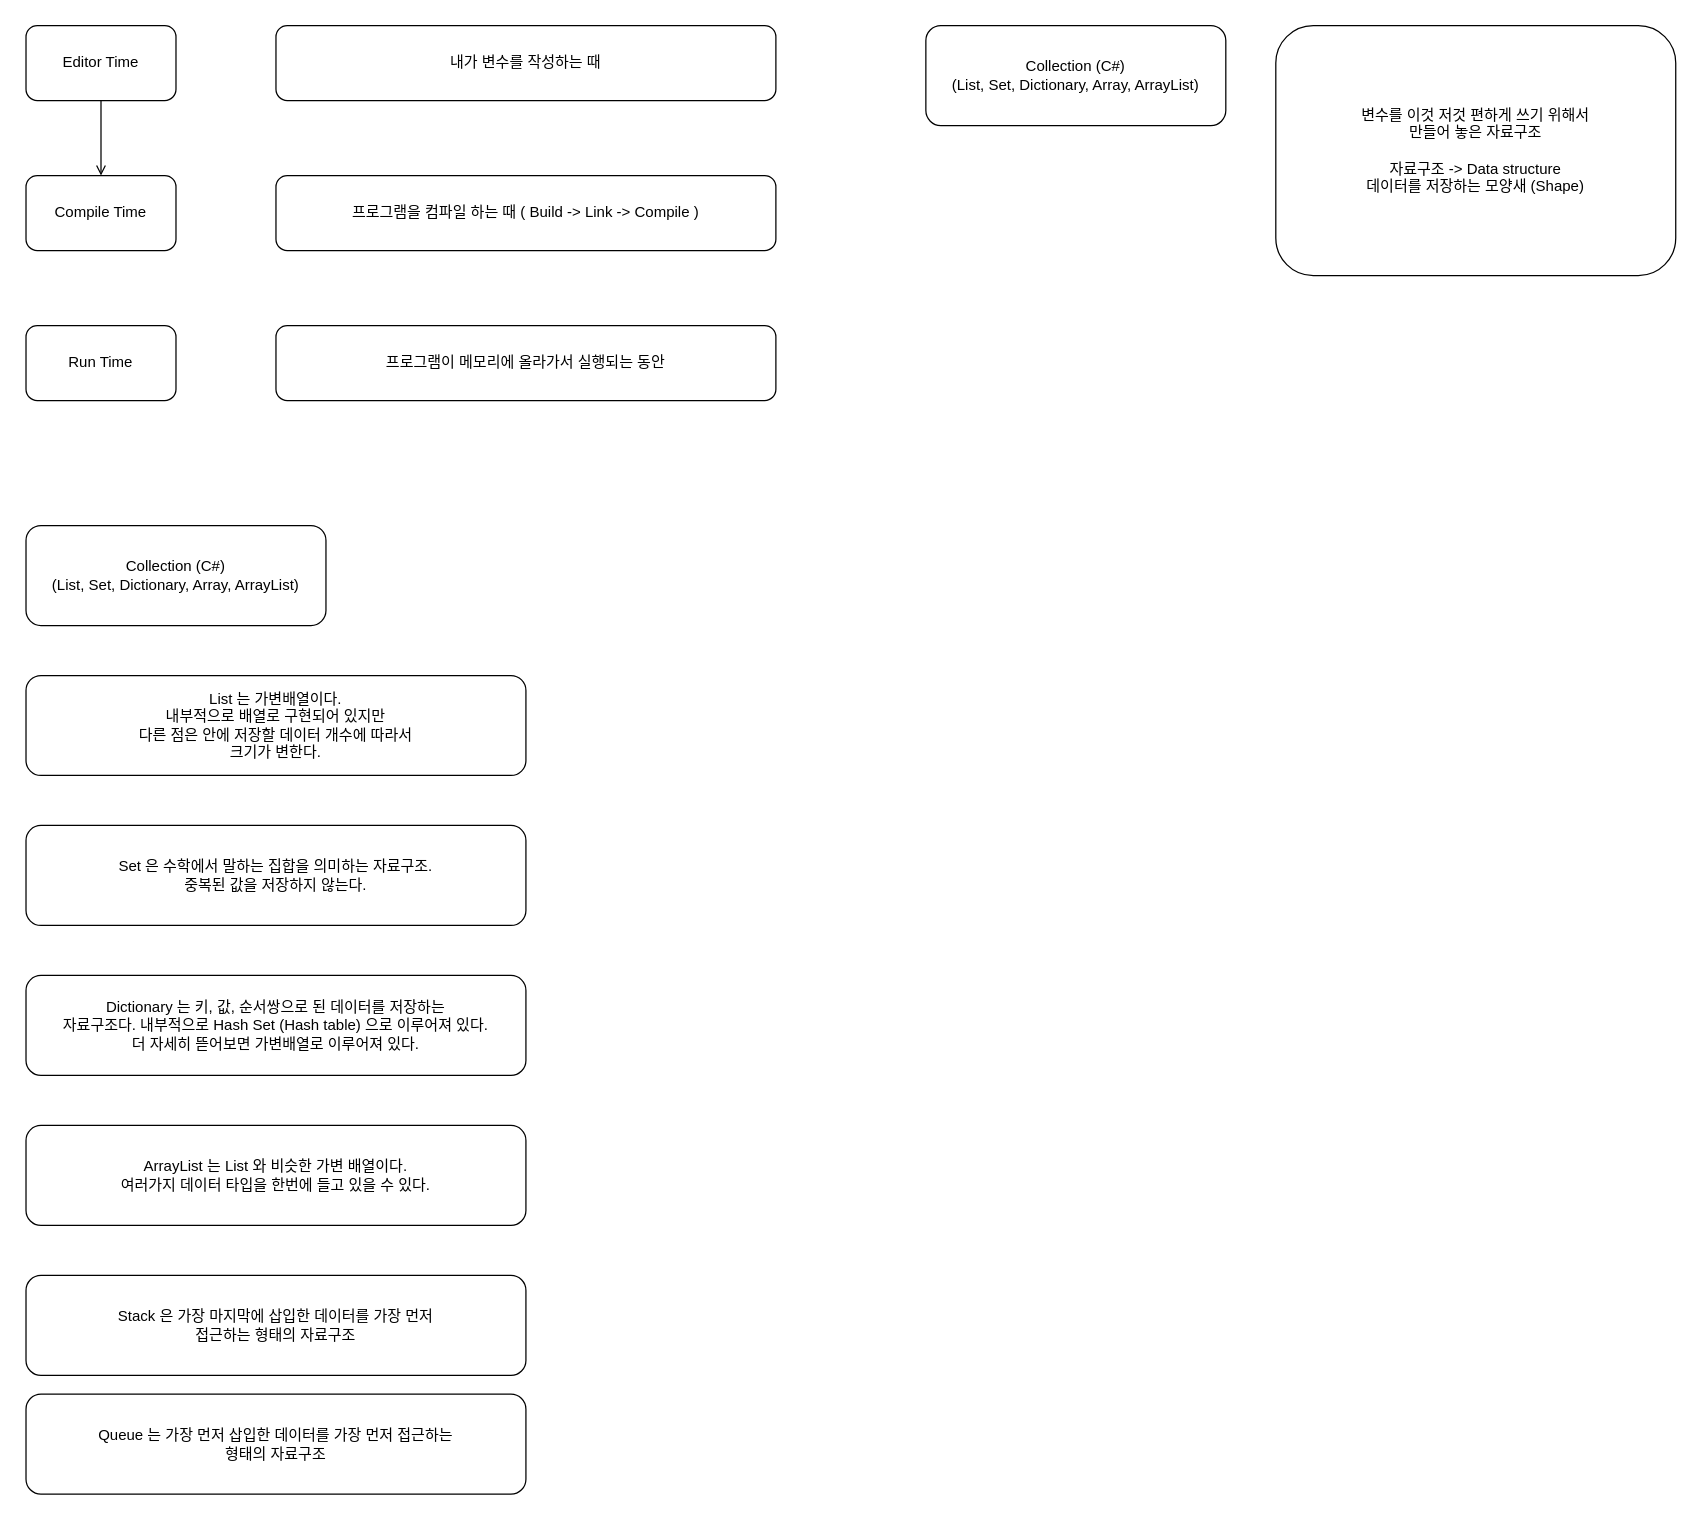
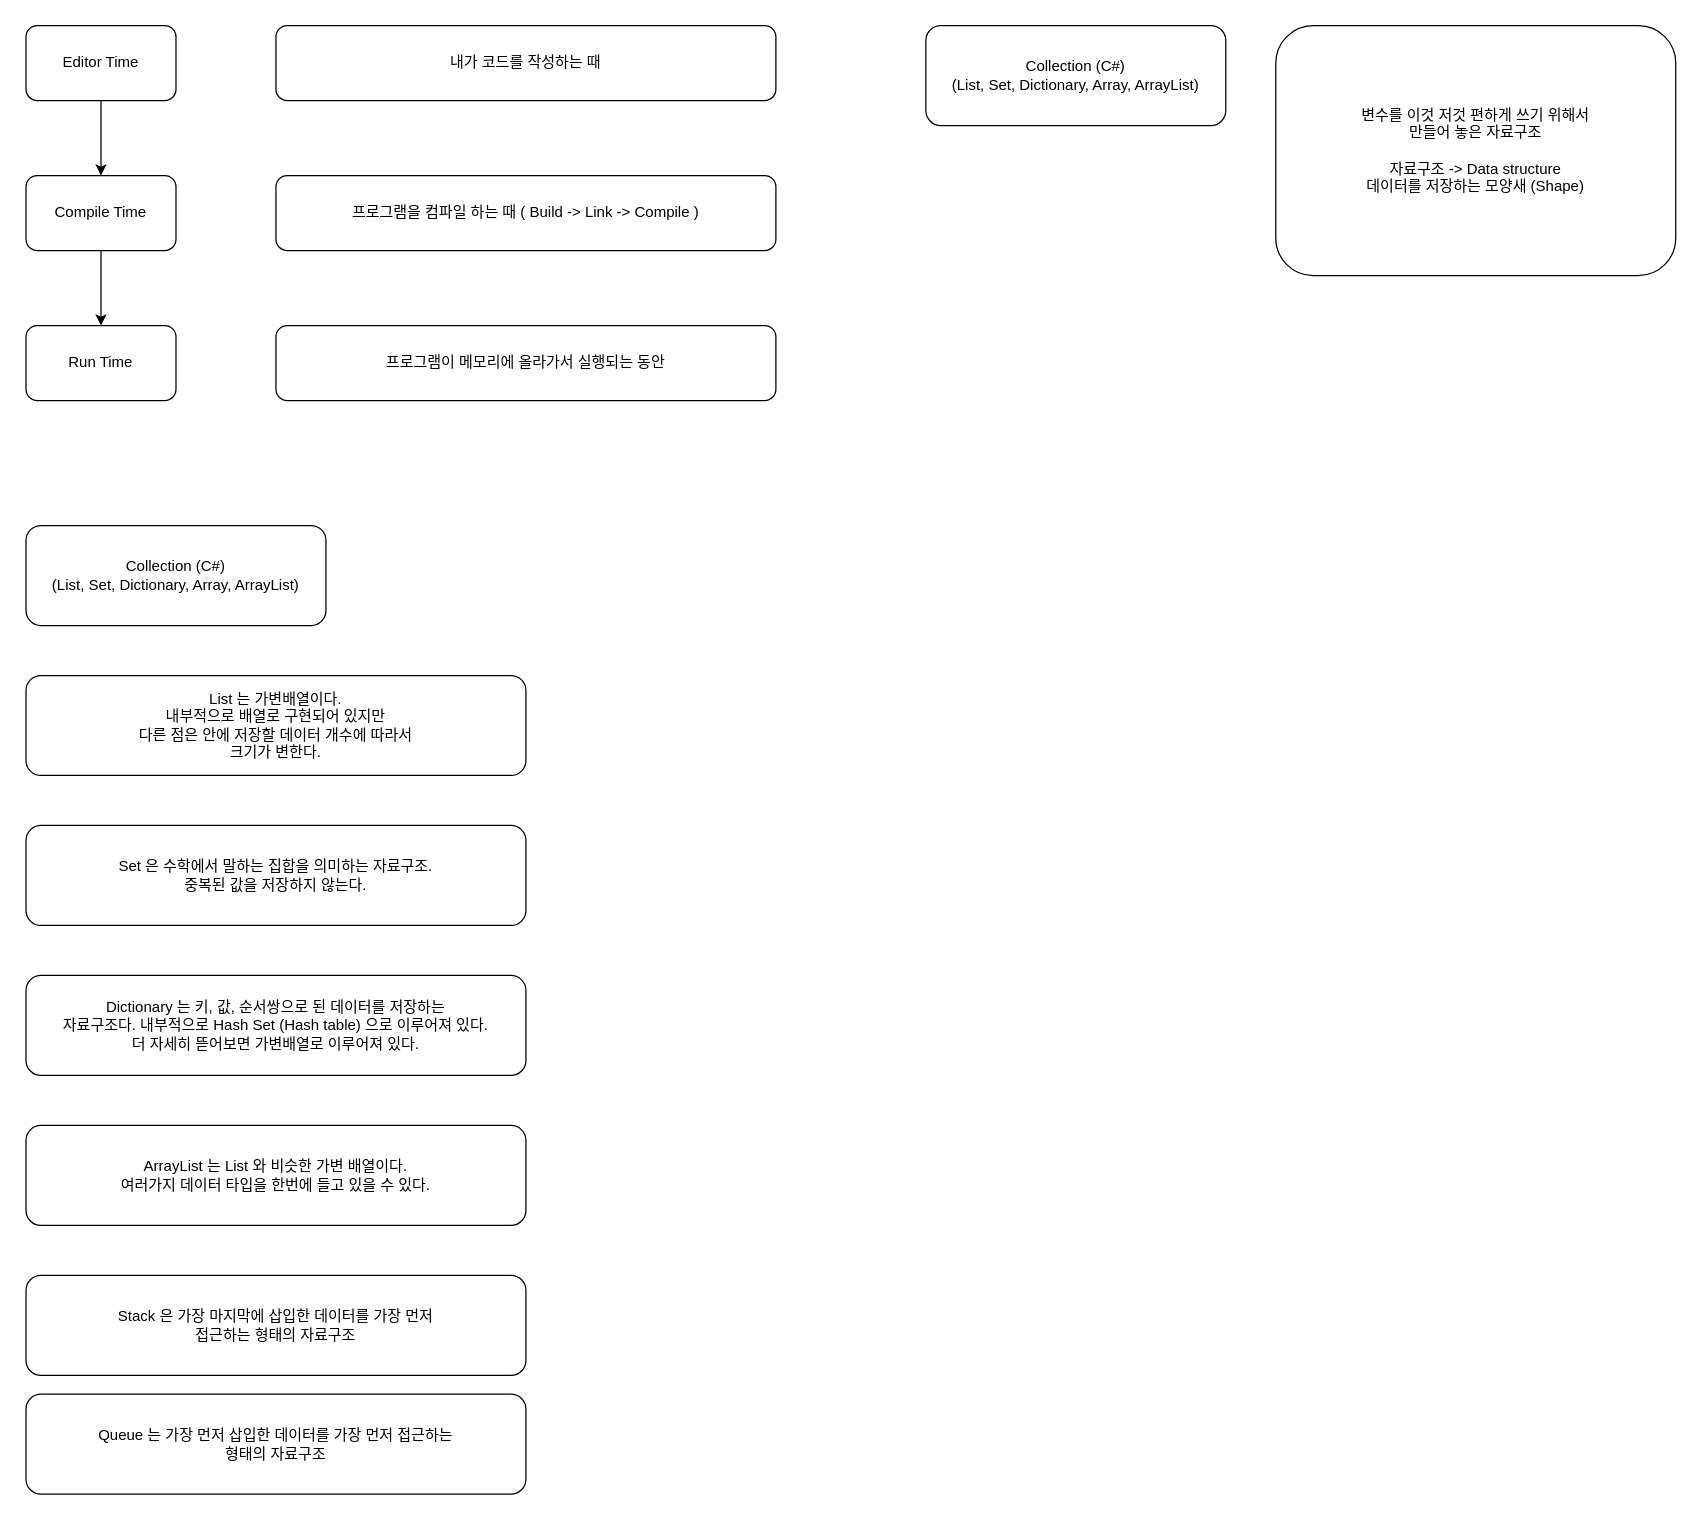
- <mxCell id="7" value="내가 변수를 작성하는 때" style="rounded=1;whiteSpace=wrap;html=1;" parent="1" vertex="1"><mxGeometry x="220" y="20" width="400" height="60" as="geometry" /></mxCell>
+ <mxCell id="7" value="내가 코드를 작성하는 때" style="rounded=1;whiteSpace=wrap;html=1;" parent="1" vertex="1"><mxGeometry x="220" y="20" width="400" height="60" as="geometry" /></mxCell>
- <mxCell id="2" style="edgeStyle=orthogonalEdgeStyle;rounded=0;orthogonalLoop=1;jettySize=auto;html=1;entryX=0.5;entryY=0;entryDx=0;entryDy=0;endArrow=open;" parent="1" source="3" target="5" edge="1"><mxGeometry relative="1" as="geometry" /></mxCell>
+ <mxCell id="2" style="edgeStyle=orthogonalEdgeStyle;rounded=0;orthogonalLoop=1;jettySize=auto;html=1;entryX=0.5;entryY=0;entryDx=0;entryDy=0;" parent="1" source="3" target="5" edge="1"><mxGeometry relative="1" as="geometry" /></mxCell>
+ <mxCell id="4" style="edgeStyle=orthogonalEdgeStyle;rounded=0;orthogonalLoop=1;jettySize=auto;html=1;entryX=0.5;entryY=0;entryDx=0;entryDy=0;" parent="1" source="5" target="6" edge="1"><mxGeometry relative="1" as="geometry" /></mxCell>
